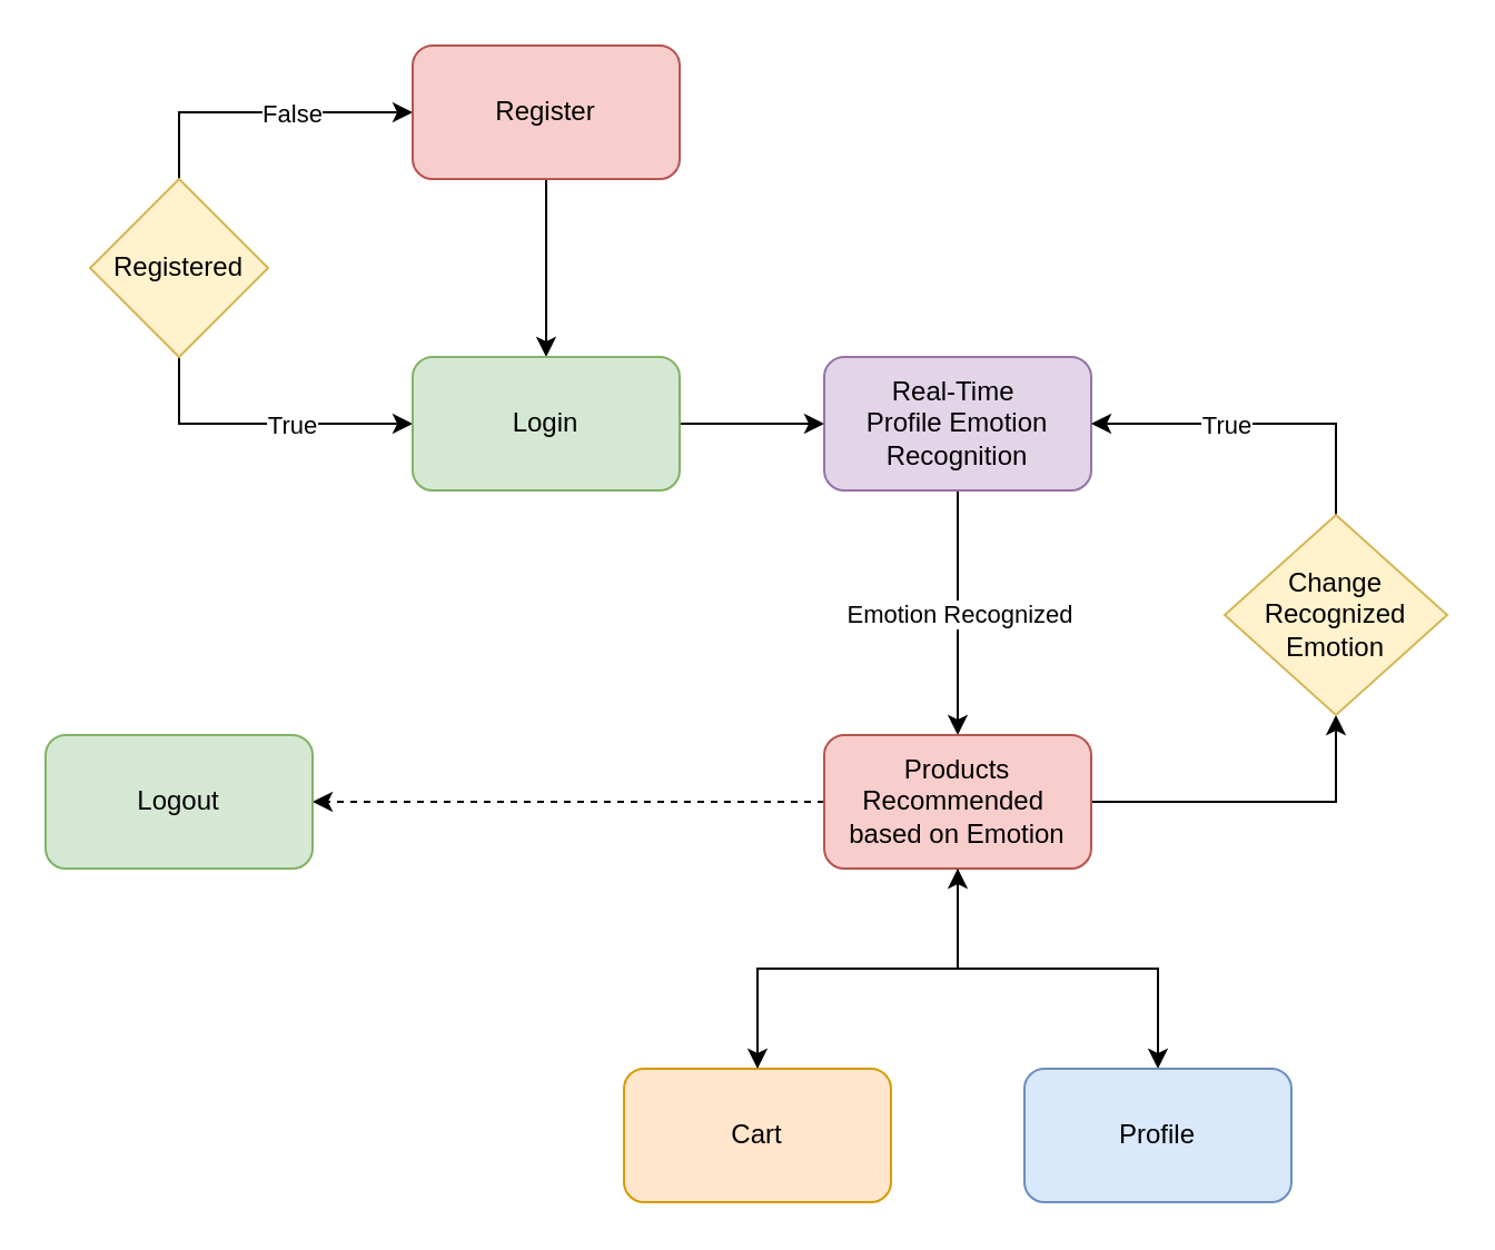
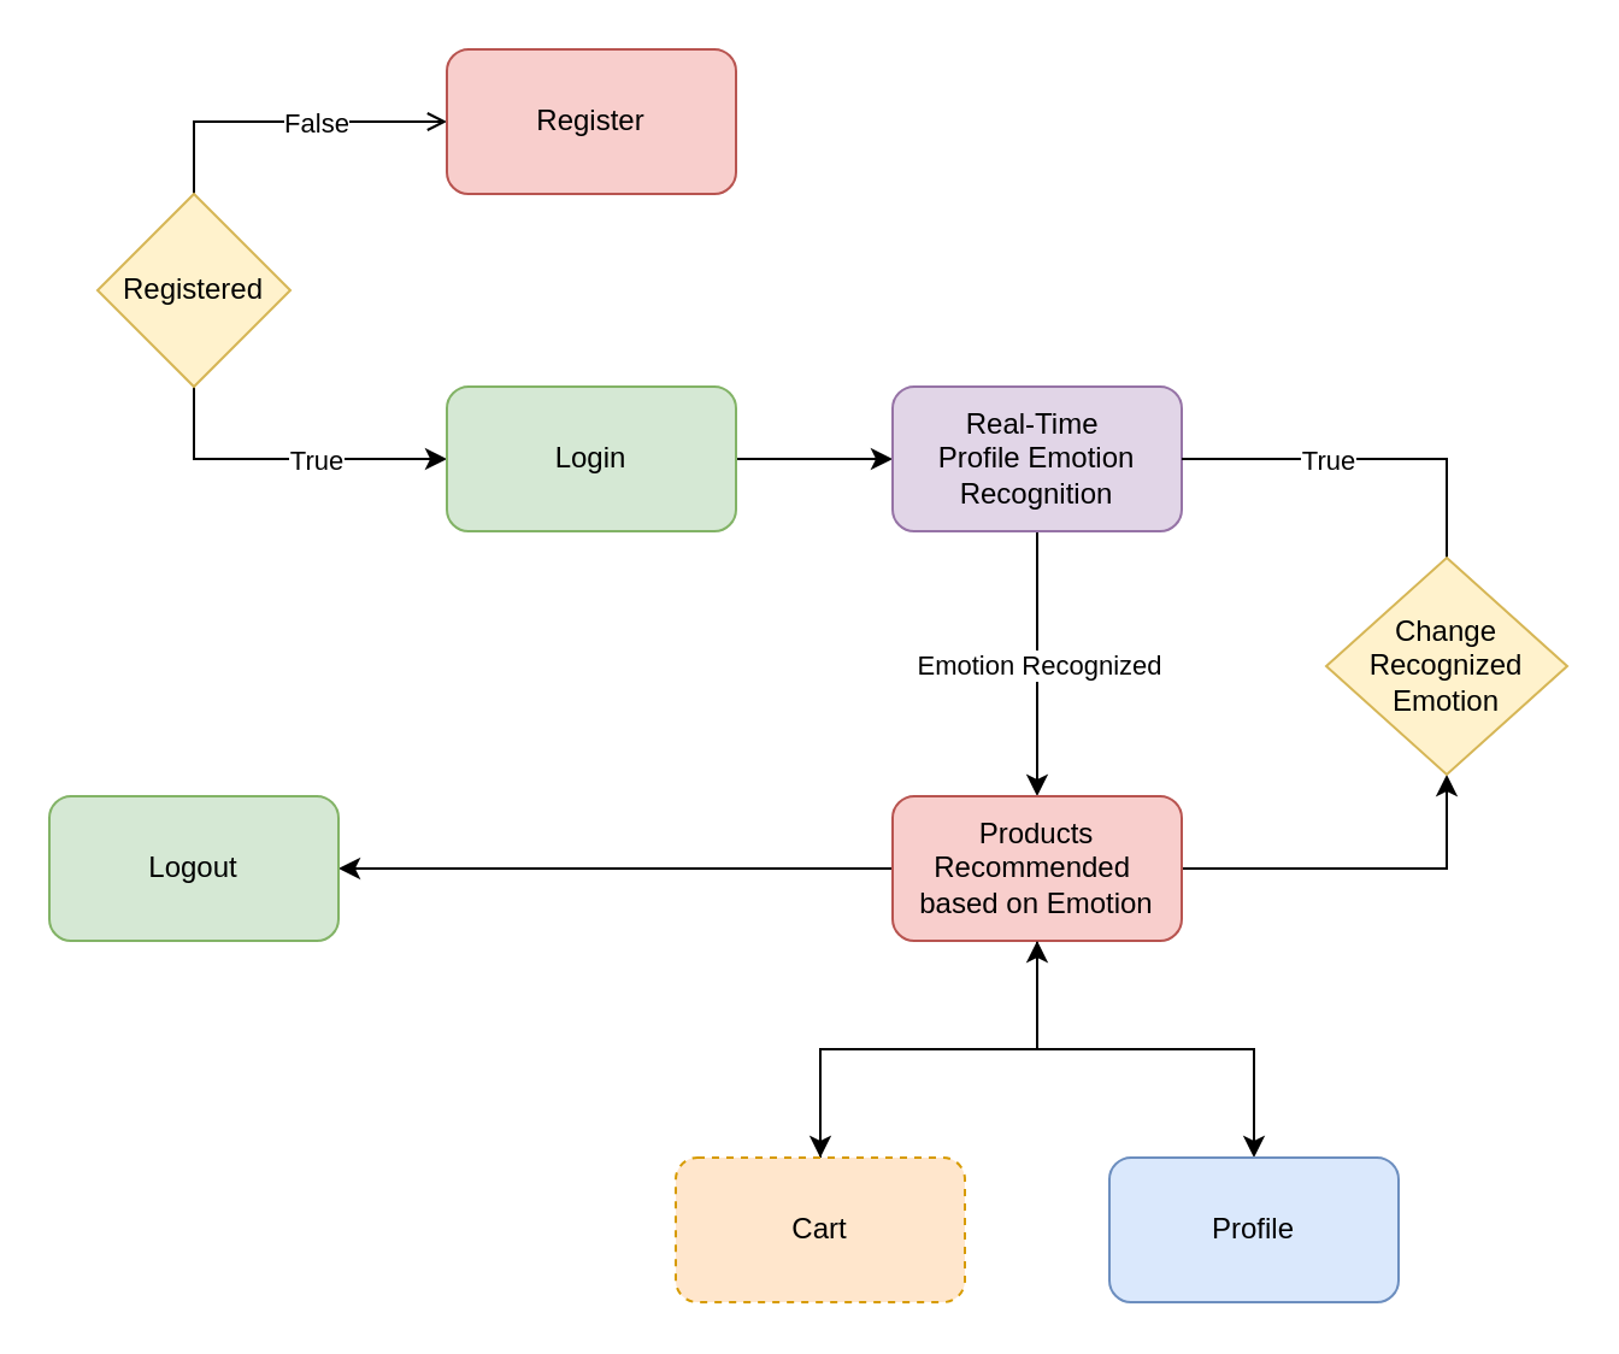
- <mxCell id="2" value="" style="edgeStyle=orthogonalEdgeStyle;rounded=0;orthogonalLoop=1;jettySize=auto;html=1;" parent="1" source="6" target="8" edge="1"><mxGeometry relative="1" as="geometry"><Array as="points"><mxPoint x="80" y="50" /></Array></mxGeometry></mxCell>
+ <mxCell id="2" value="" style="edgeStyle=orthogonalEdgeStyle;rounded=0;orthogonalLoop=1;jettySize=auto;html=1;endArrow=open;" parent="1" source="6" target="8" edge="1"><mxGeometry relative="1" as="geometry"><Array as="points"><mxPoint x="80" y="50" /></Array></mxGeometry></mxCell>
- <mxCell id="7" value="" style="edgeStyle=orthogonalEdgeStyle;rounded=0;orthogonalLoop=1;jettySize=auto;html=1;" parent="1" source="8" target="10" edge="1"><mxGeometry relative="1" as="geometry" /></mxCell>
- <mxCell id="19" value="" style="edgeStyle=orthogonalEdgeStyle;rounded=0;orthogonalLoop=1;jettySize=auto;html=1;entryX=1;entryY=0.5;entryDx=0;entryDy=0;" edge="1" parent="1" source="21" target="13"><mxGeometry relative="1" as="geometry"><mxPoint x="600" y="136" as="targetPoint" /><Array as="points"><mxPoint x="600" y="190" /></Array></mxGeometry></mxCell>
+ <mxCell id="19" value="" style="edgeStyle=orthogonalEdgeStyle;rounded=0;orthogonalLoop=1;jettySize=auto;html=1;entryX=1;entryY=0.5;entryDx=0;entryDy=0;endArrow=none;" edge="1" parent="1" source="21" target="13"><mxGeometry relative="1" as="geometry"><mxPoint x="600" y="136" as="targetPoint" /><Array as="points"><mxPoint x="600" y="190" /></Array></mxGeometry></mxCell>
- <mxCell id="16" value="" style="edgeStyle=orthogonalEdgeStyle;rounded=0;orthogonalLoop=1;jettySize=auto;html=1;dashed=1;" parent="1" source="18" target="25" edge="1"><mxGeometry relative="1" as="geometry" /></mxCell>
+ <mxCell id="16" value="" style="edgeStyle=orthogonalEdgeStyle;rounded=0;orthogonalLoop=1;jettySize=auto;html=1;" parent="1" source="18" target="25" edge="1"><mxGeometry relative="1" as="geometry" /></mxCell>
- <mxCell id="23" value="Cart" style="whiteSpace=wrap;html=1;rounded=1;fillColor=#ffe6cc;strokeColor=#d79b00;" parent="1" vertex="1"><mxGeometry x="280" y="480" width="120" height="60" as="geometry" /></mxCell>
+ <mxCell id="23" value="Cart" style="whiteSpace=wrap;html=1;rounded=1;fillColor=#ffe6cc;strokeColor=#d79b00;dashed=1;" parent="1" vertex="1"><mxGeometry x="280" y="480" width="120" height="60" as="geometry" /></mxCell>
